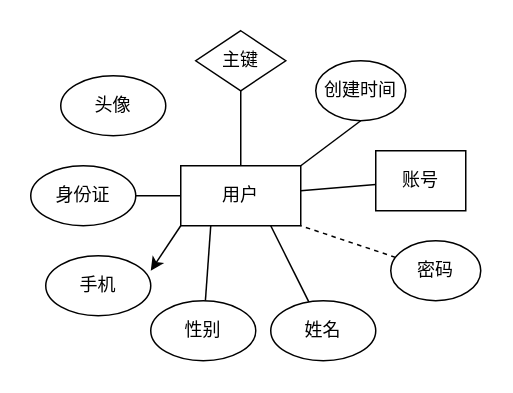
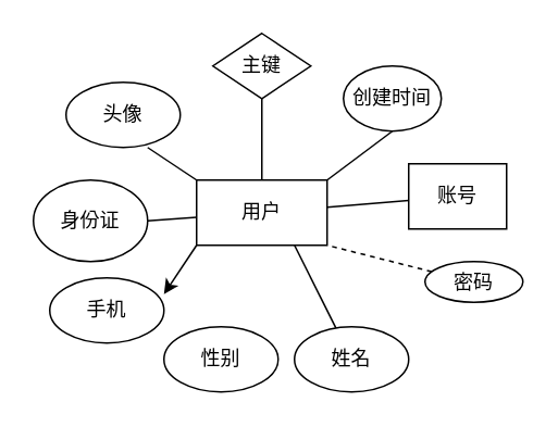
+ <mxCell id="19" style="rounded=0;orthogonalLoop=1;jettySize=auto;html=1;exitX=0;exitY=0;exitDx=0;exitDy=0;entryX=0.714;entryY=1;entryDx=0;entryDy=0;entryPerimeter=0;endArrow=none;startFill=0;fontFamily=宋体;" edge="1" parent="1" source="6" target="18"><mxGeometry relative="1" as="geometry" /></mxCell>
- <mxCell id="17" value="身份证" style="ellipse;whiteSpace=wrap;html=1;fontFamily=宋体;" vertex="1" parent="1"><mxGeometry x="20" y="110" width="70" height="40" as="geometry" /></mxCell>
+ <mxCell id="17" value="身份证" style="ellipse;whiteSpace=wrap;html=1;fontFamily=宋体;" vertex="1" parent="1"><mxGeometry x="20" y="110" width="70" height="50" as="geometry" /></mxCell>
- <mxCell id="14" style="rounded=0;orthogonalLoop=1;jettySize=auto;html=1;entryX=0.25;entryY=1;entryDx=0;entryDy=0;endArrow=none;startFill=0;fontFamily=宋体;" edge="1" parent="1" source="15" target="6"><mxGeometry relative="1" as="geometry" /></mxCell>
- <mxCell id="11" value="密码" style="ellipse;whiteSpace=wrap;html=1;fontFamily=宋体;" vertex="1" parent="1"><mxGeometry x="260" y="160" width="60" height="40" as="geometry" /></mxCell>
+ <mxCell id="11" value="密码" style="ellipse;whiteSpace=wrap;html=1;fontFamily=宋体;" vertex="1" parent="1"><mxGeometry x="260" y="160" width="60" height="25" as="geometry" /></mxCell>
